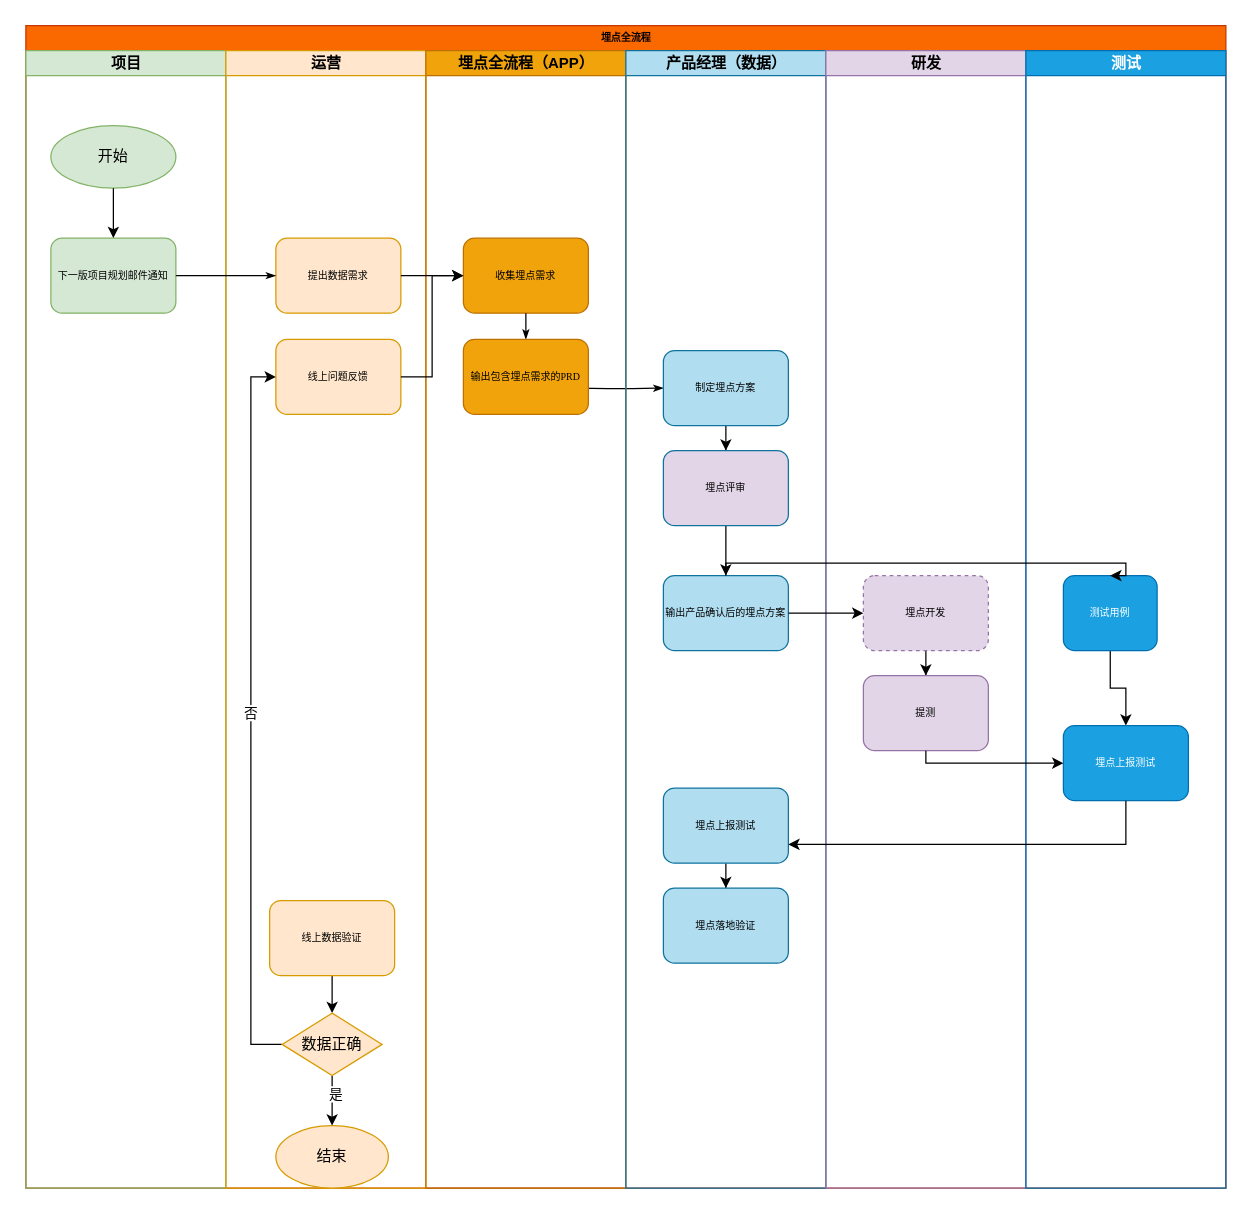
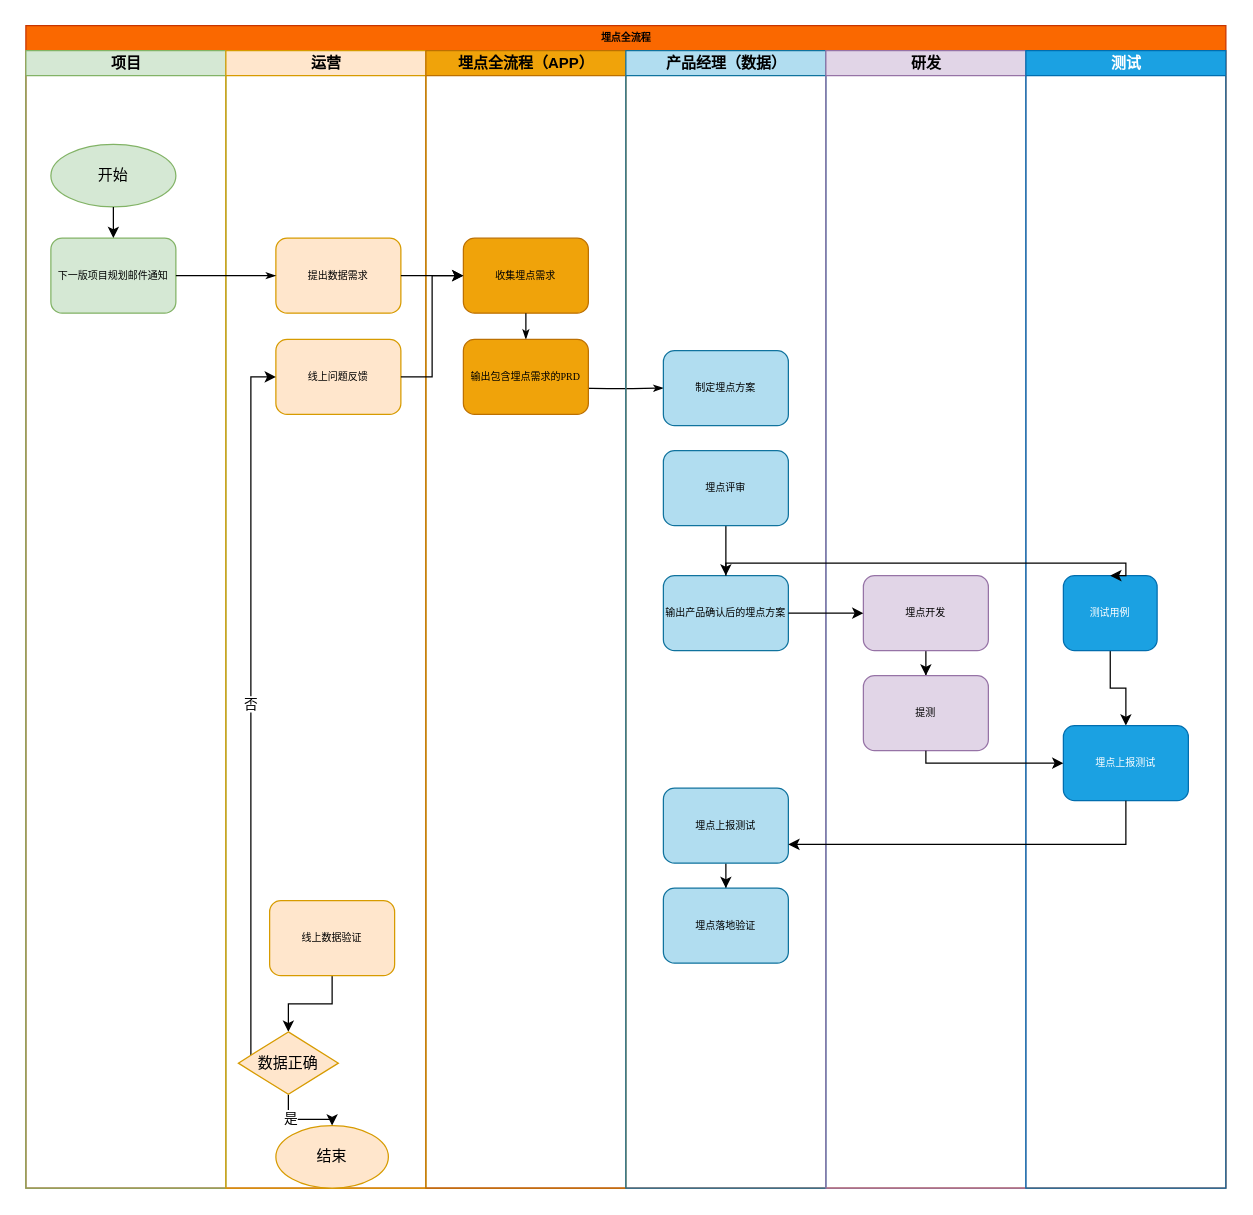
- <mxCell id="4" value="开始" style="ellipse;whiteSpace=wrap;html=1;fillColor=#d5e8d4;strokeColor=#82b366;" parent="3" vertex="1"><mxGeometry x="20" y="60" width="100" height="50" as="geometry" /></mxCell>
+ <mxCell id="4" value="开始" style="ellipse;whiteSpace=wrap;html=1;fillColor=#d5e8d4;strokeColor=#82b366;" parent="3" vertex="1"><mxGeometry x="20" y="75" width="100" height="50" as="geometry" /></mxCell>
- <mxCell id="21" style="edgeStyle=orthogonalEdgeStyle;rounded=0;orthogonalLoop=1;jettySize=auto;html=1;" parent="20" source="22" target="24" edge="1"><mxGeometry relative="1" as="geometry" /></mxCell>
- <mxCell id="24" value="埋点评审" style="rounded=1;whiteSpace=wrap;html=1;shadow=0;labelBackgroundColor=none;strokeWidth=1;fontFamily=Verdana;fontSize=8;align=center;fillColor=#e1d5e7;strokeColor=#10739e;" parent="20" vertex="1"><mxGeometry x="30" y="320" width="100" height="60" as="geometry" /></mxCell>
+ <mxCell id="24" value="埋点评审" style="rounded=1;whiteSpace=wrap;html=1;shadow=0;labelBackgroundColor=none;strokeWidth=1;fontFamily=Verdana;fontSize=8;align=center;fillColor=#b1ddf0;strokeColor=#10739e;" parent="20" vertex="1"><mxGeometry x="30" y="320" width="100" height="60" as="geometry" /></mxCell>
- <mxCell id="31" value="埋点开发" style="rounded=1;whiteSpace=wrap;html=1;shadow=0;labelBackgroundColor=none;strokeWidth=1;fontFamily=Verdana;fontSize=8;align=center;fillColor=#e1d5e7;strokeColor=#9673a6;dashed=1;" parent="29" vertex="1"><mxGeometry x="30" y="420" width="100" height="60" as="geometry" /></mxCell>
+ <mxCell id="31" value="埋点开发" style="rounded=1;whiteSpace=wrap;html=1;shadow=0;labelBackgroundColor=none;strokeWidth=1;fontFamily=Verdana;fontSize=8;align=center;fillColor=#e1d5e7;strokeColor=#9673a6;" parent="29" vertex="1"><mxGeometry x="30" y="420" width="100" height="60" as="geometry" /></mxCell>
- <mxCell id="15" value="数据正确" style="rhombus;whiteSpace=wrap;html=1;fillColor=#ffe6cc;strokeColor=#d79b00;" parent="6" vertex="1"><mxGeometry x="45" y="770" width="80" height="50" as="geometry" /></mxCell>
+ <mxCell id="15" value="数据正确" style="rhombus;whiteSpace=wrap;html=1;fillColor=#ffe6cc;strokeColor=#d79b00;" parent="6" vertex="1"><mxGeometry x="10" y="785" width="80" height="50" as="geometry" /></mxCell>
